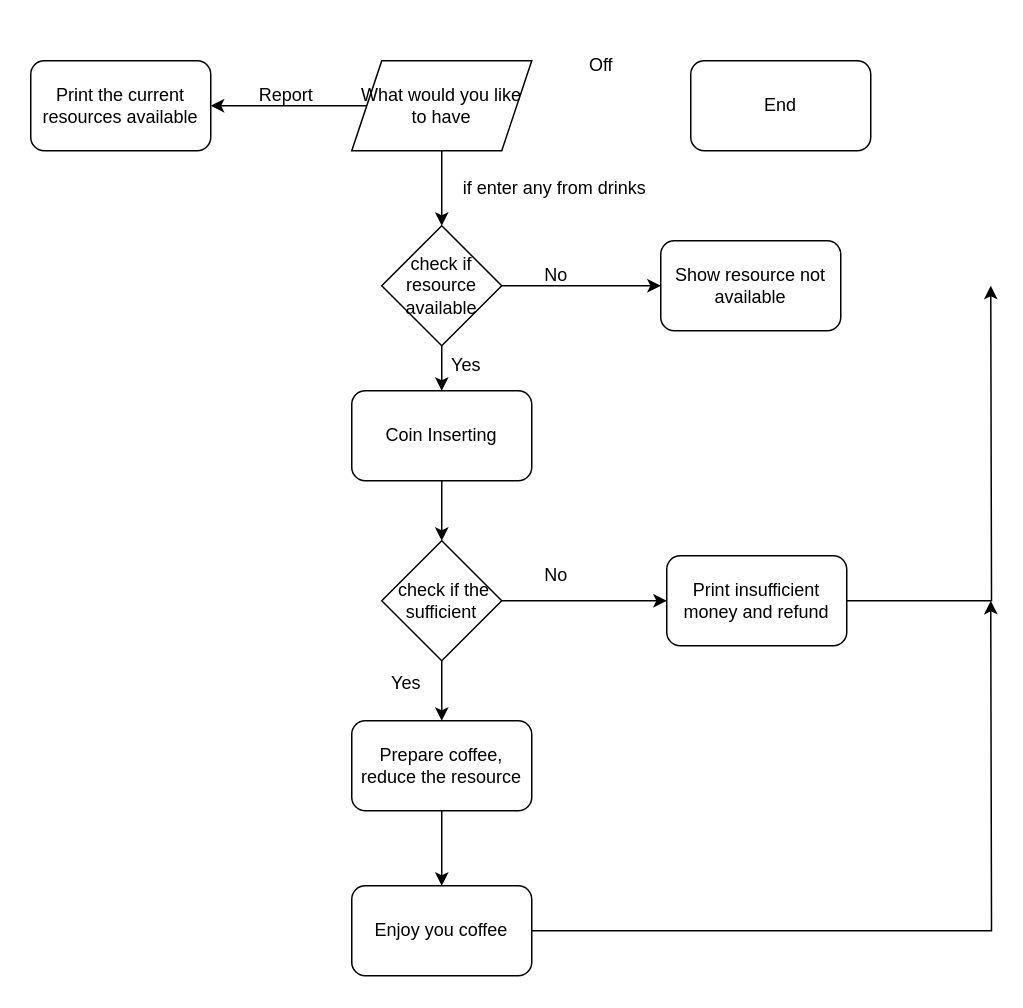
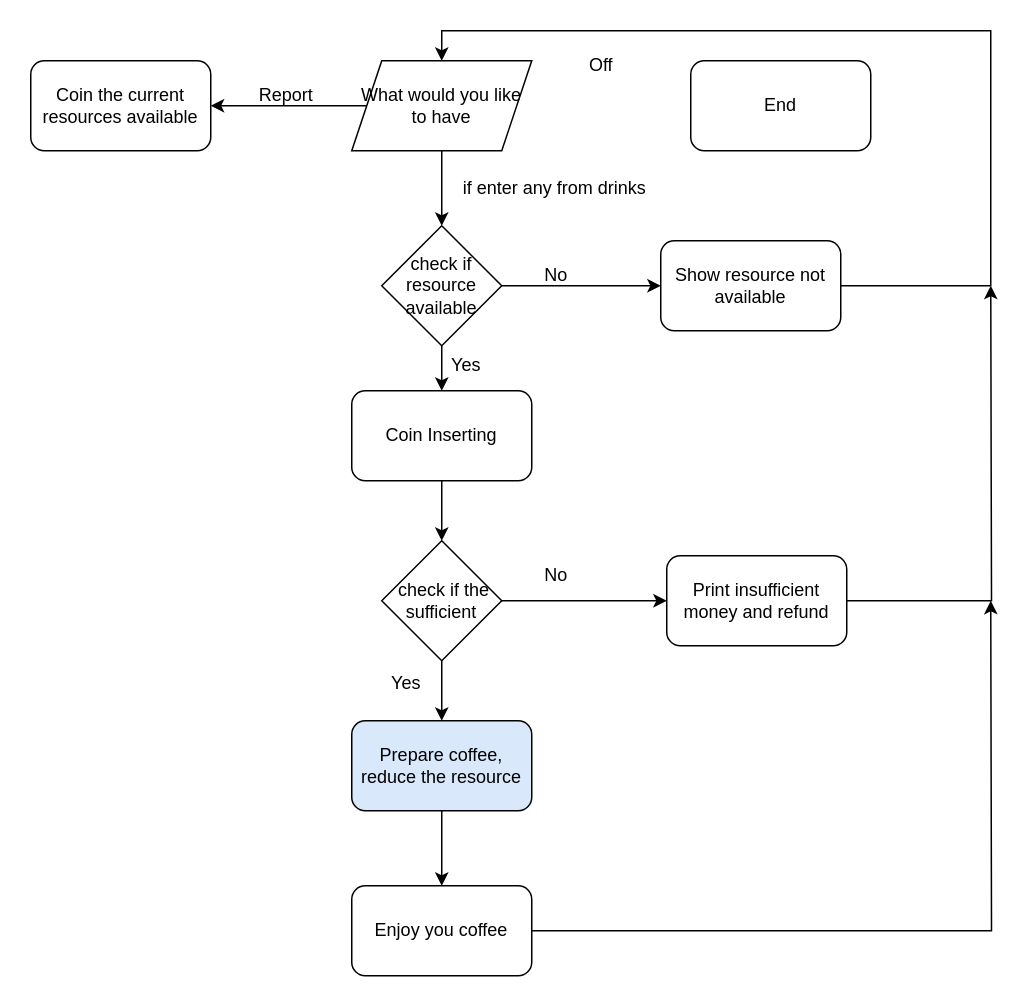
+ <mxCell id="16" style="edgeStyle=orthogonalEdgeStyle;rounded=0;orthogonalLoop=1;jettySize=auto;html=1;exitX=1;exitY=0.5;exitDx=0;exitDy=0;entryX=0.5;entryY=0;entryDx=0;entryDy=0;" edge="1" parent="1" source="17" target="4"><mxGeometry relative="1" as="geometry"><mxPoint x="650" y="0" as="targetPoint" /><Array as="points"><mxPoint x="660" y="190" /><mxPoint x="660" y="20" /><mxPoint x="294" y="20" /></Array></mxGeometry></mxCell>
- <mxCell id="5" value="Print the current resources available" style="rounded=1;whiteSpace=wrap;html=1;" vertex="1" parent="1"><mxGeometry x="20" y="40" width="120" height="60" as="geometry" /></mxCell>
+ <mxCell id="5" value="Coin the current resources available" style="rounded=1;whiteSpace=wrap;html=1;" vertex="1" parent="1"><mxGeometry x="20" y="40" width="120" height="60" as="geometry" /></mxCell>
- <mxCell id="25" value="Prepare coffee, reduce the resource" style="rounded=1;whiteSpace=wrap;html=1;" vertex="1" parent="1"><mxGeometry x="234" y="480" width="120" height="60" as="geometry" /></mxCell>
+ <mxCell id="25" value="Prepare coffee, reduce the resource" style="rounded=1;whiteSpace=wrap;html=1;fillColor=#dae8fc;" vertex="1" parent="1"><mxGeometry x="234" y="480" width="120" height="60" as="geometry" /></mxCell>
